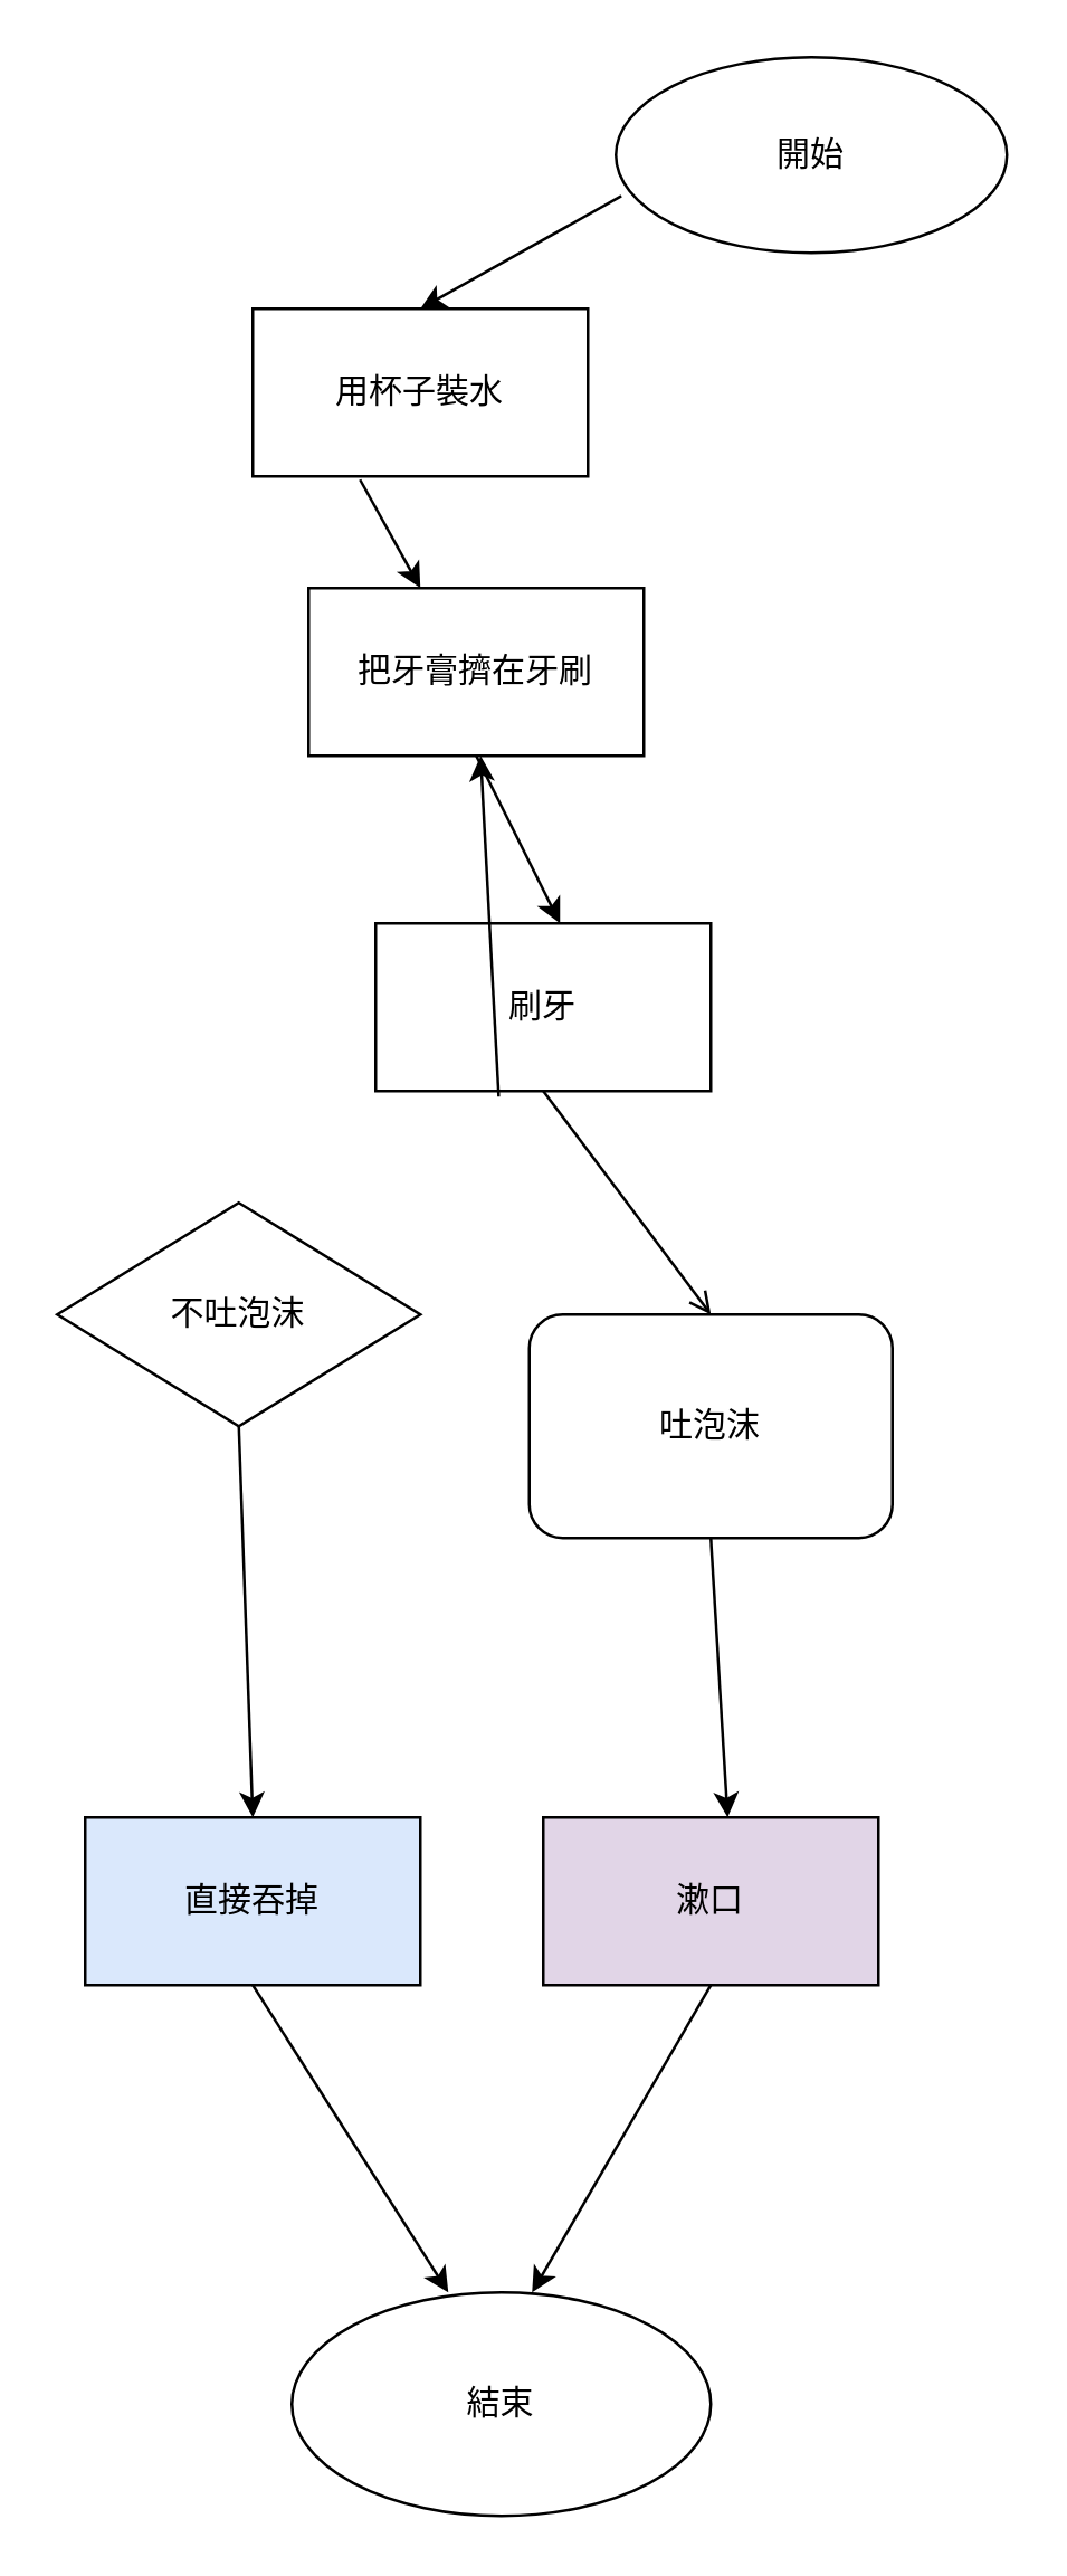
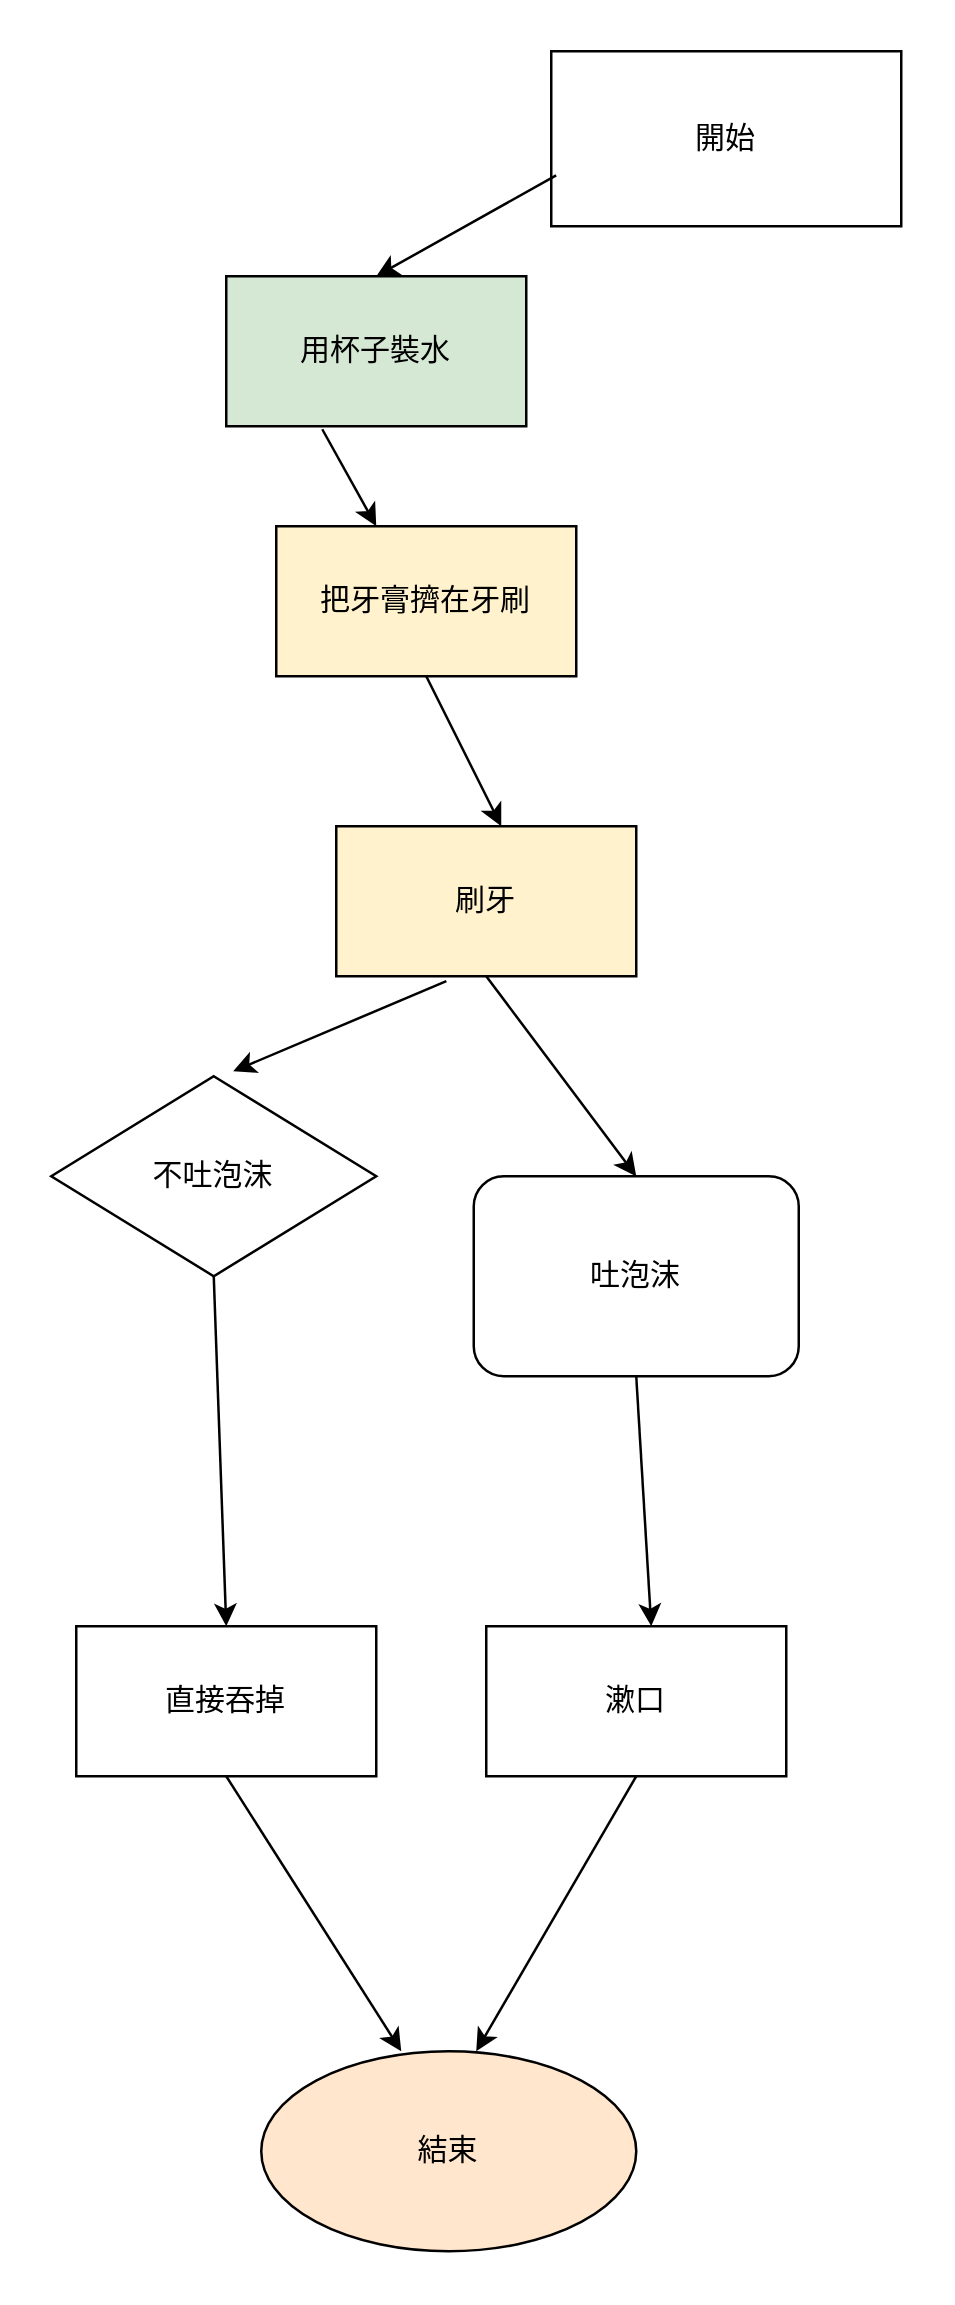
- <mxCell id="2" value="&lt;p style=&quot;line-height: 120%;&quot;&gt;開始&lt;/p&gt;" style="ellipse;whiteSpace=wrap;html=1;" parent="1" vertex="1"><mxGeometry x="220" y="20" width="140" height="70" as="geometry" /></mxCell>
+ <mxCell id="2" value="&lt;p style=&quot;line-height: 120%;&quot;&gt;開始&lt;/p&gt;" style="whiteSpace=wrap;html=1;rounded=0;" parent="1" vertex="1"><mxGeometry x="220" y="20" width="140" height="70" as="geometry" /></mxCell>
- <mxCell id="4" value="用杯子裝水" style="rounded=0;whiteSpace=wrap;html=1;" parent="1" vertex="1"><mxGeometry x="90" y="110" width="120" height="60" as="geometry" /></mxCell>
+ <mxCell id="4" value="用杯子裝水" style="rounded=0;whiteSpace=wrap;html=1;fillColor=#d5e8d4;" parent="1" vertex="1"><mxGeometry x="90" y="110" width="120" height="60" as="geometry" /></mxCell>
- <mxCell id="6" value="把牙膏擠在牙刷" style="rounded=0;whiteSpace=wrap;html=1;" parent="1" vertex="1"><mxGeometry x="110" y="210" width="120" height="60" as="geometry" /></mxCell>
+ <mxCell id="6" value="把牙膏擠在牙刷" style="rounded=0;whiteSpace=wrap;html=1;fillColor=#fff2cc;" parent="1" vertex="1"><mxGeometry x="110" y="210" width="120" height="60" as="geometry" /></mxCell>
- <mxCell id="11" value="" style="endArrow=classic;html=1;rounded=0;exitX=0.367;exitY=1.033;exitDx=0;exitDy=0;exitPerimeter=0;" parent="1" source="8" target="6" edge="1"><mxGeometry width="50" height="50" relative="1" as="geometry"><mxPoint x="230" y="430" as="sourcePoint" /><mxPoint x="280" y="380" as="targetPoint" /></mxGeometry></mxCell>
+ <mxCell id="11" value="" style="endArrow=classic;html=1;rounded=0;entryX=0.56;entryY=-0.025;entryDx=0;entryDy=0;entryPerimeter=0;exitX=0.367;exitY=1.033;exitDx=0;exitDy=0;exitPerimeter=0;" parent="1" source="8" target="10" edge="1"><mxGeometry width="50" height="50" relative="1" as="geometry"><mxPoint x="230" y="430" as="sourcePoint" /><mxPoint x="280" y="380" as="targetPoint" /></mxGeometry></mxCell>
- <mxCell id="8" value="刷牙" style="rounded=0;whiteSpace=wrap;html=1;" parent="1" vertex="1"><mxGeometry x="134" y="330" width="120" height="60" as="geometry" /></mxCell>
+ <mxCell id="8" value="刷牙" style="rounded=0;whiteSpace=wrap;html=1;fillColor=#fff2cc;" parent="1" vertex="1"><mxGeometry x="134" y="330" width="120" height="60" as="geometry" /></mxCell>
- <mxCell id="9" value="" style="endArrow=open;html=1;rounded=0;exitX=0.5;exitY=1;exitDx=0;exitDy=0;entryX=0.5;entryY=0;entryDx=0;entryDy=0;" parent="1" source="8" target="12" edge="1"><mxGeometry width="50" height="50" relative="1" as="geometry"><mxPoint x="230" y="270" as="sourcePoint" /><mxPoint x="240" y="470" as="targetPoint" /></mxGeometry></mxCell>
+ <mxCell id="9" value="" style="endArrow=classic;html=1;rounded=0;exitX=0.5;exitY=1;exitDx=0;exitDy=0;entryX=0.5;entryY=0;entryDx=0;entryDy=0;" parent="1" source="8" target="12" edge="1"><mxGeometry width="50" height="50" relative="1" as="geometry"><mxPoint x="230" y="270" as="sourcePoint" /><mxPoint x="240" y="470" as="targetPoint" /></mxGeometry></mxCell>
- <mxCell id="16" value="直接吞掉" style="rounded=0;whiteSpace=wrap;html=1;fillColor=#dae8fc;" parent="1" vertex="1"><mxGeometry x="30" y="650" width="120" height="60" as="geometry" /></mxCell>
+ <mxCell id="16" value="直接吞掉" style="rounded=0;whiteSpace=wrap;html=1;" parent="1" vertex="1"><mxGeometry x="30" y="650" width="120" height="60" as="geometry" /></mxCell>
- <mxCell id="14" value="漱口" style="rounded=0;whiteSpace=wrap;html=1;fillColor=#e1d5e7;" parent="1" vertex="1"><mxGeometry x="194" y="650" width="120" height="60" as="geometry" /></mxCell>
+ <mxCell id="14" value="漱口" style="rounded=0;whiteSpace=wrap;html=1;" parent="1" vertex="1"><mxGeometry x="194" y="650" width="120" height="60" as="geometry" /></mxCell>
- <mxCell id="19" value="結束" style="ellipse;whiteSpace=wrap;html=1;" parent="1" vertex="1"><mxGeometry x="104" y="820" width="150" height="80" as="geometry" /></mxCell>
+ <mxCell id="19" value="結束" style="ellipse;whiteSpace=wrap;html=1;fillColor=#ffe6cc;" parent="1" vertex="1"><mxGeometry x="104" y="820" width="150" height="80" as="geometry" /></mxCell>
